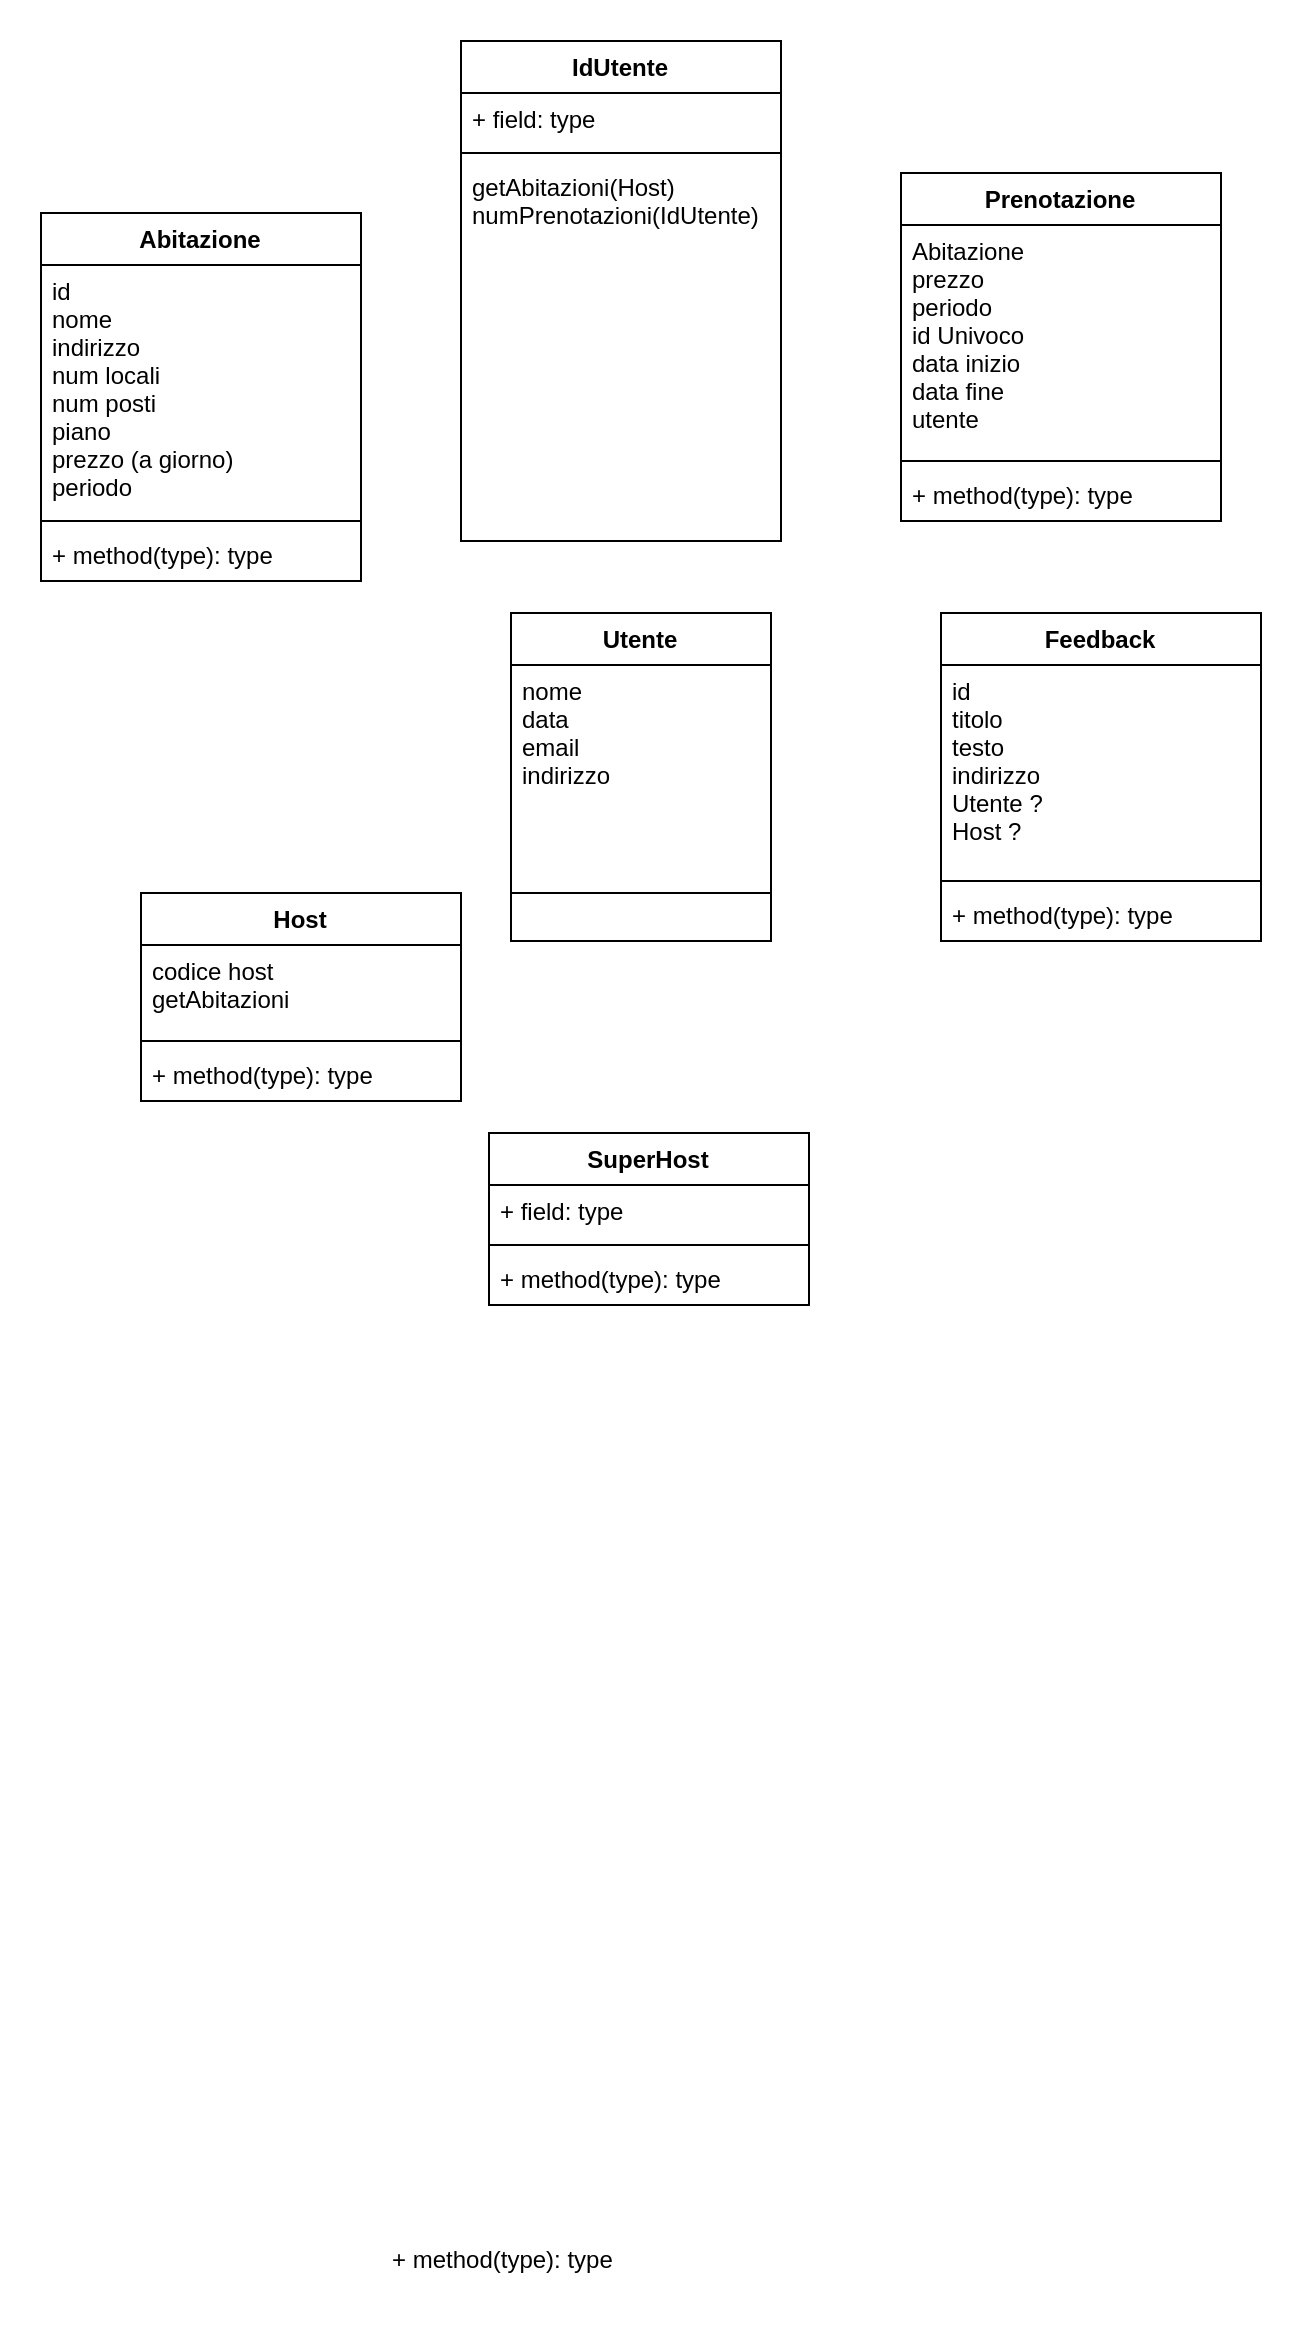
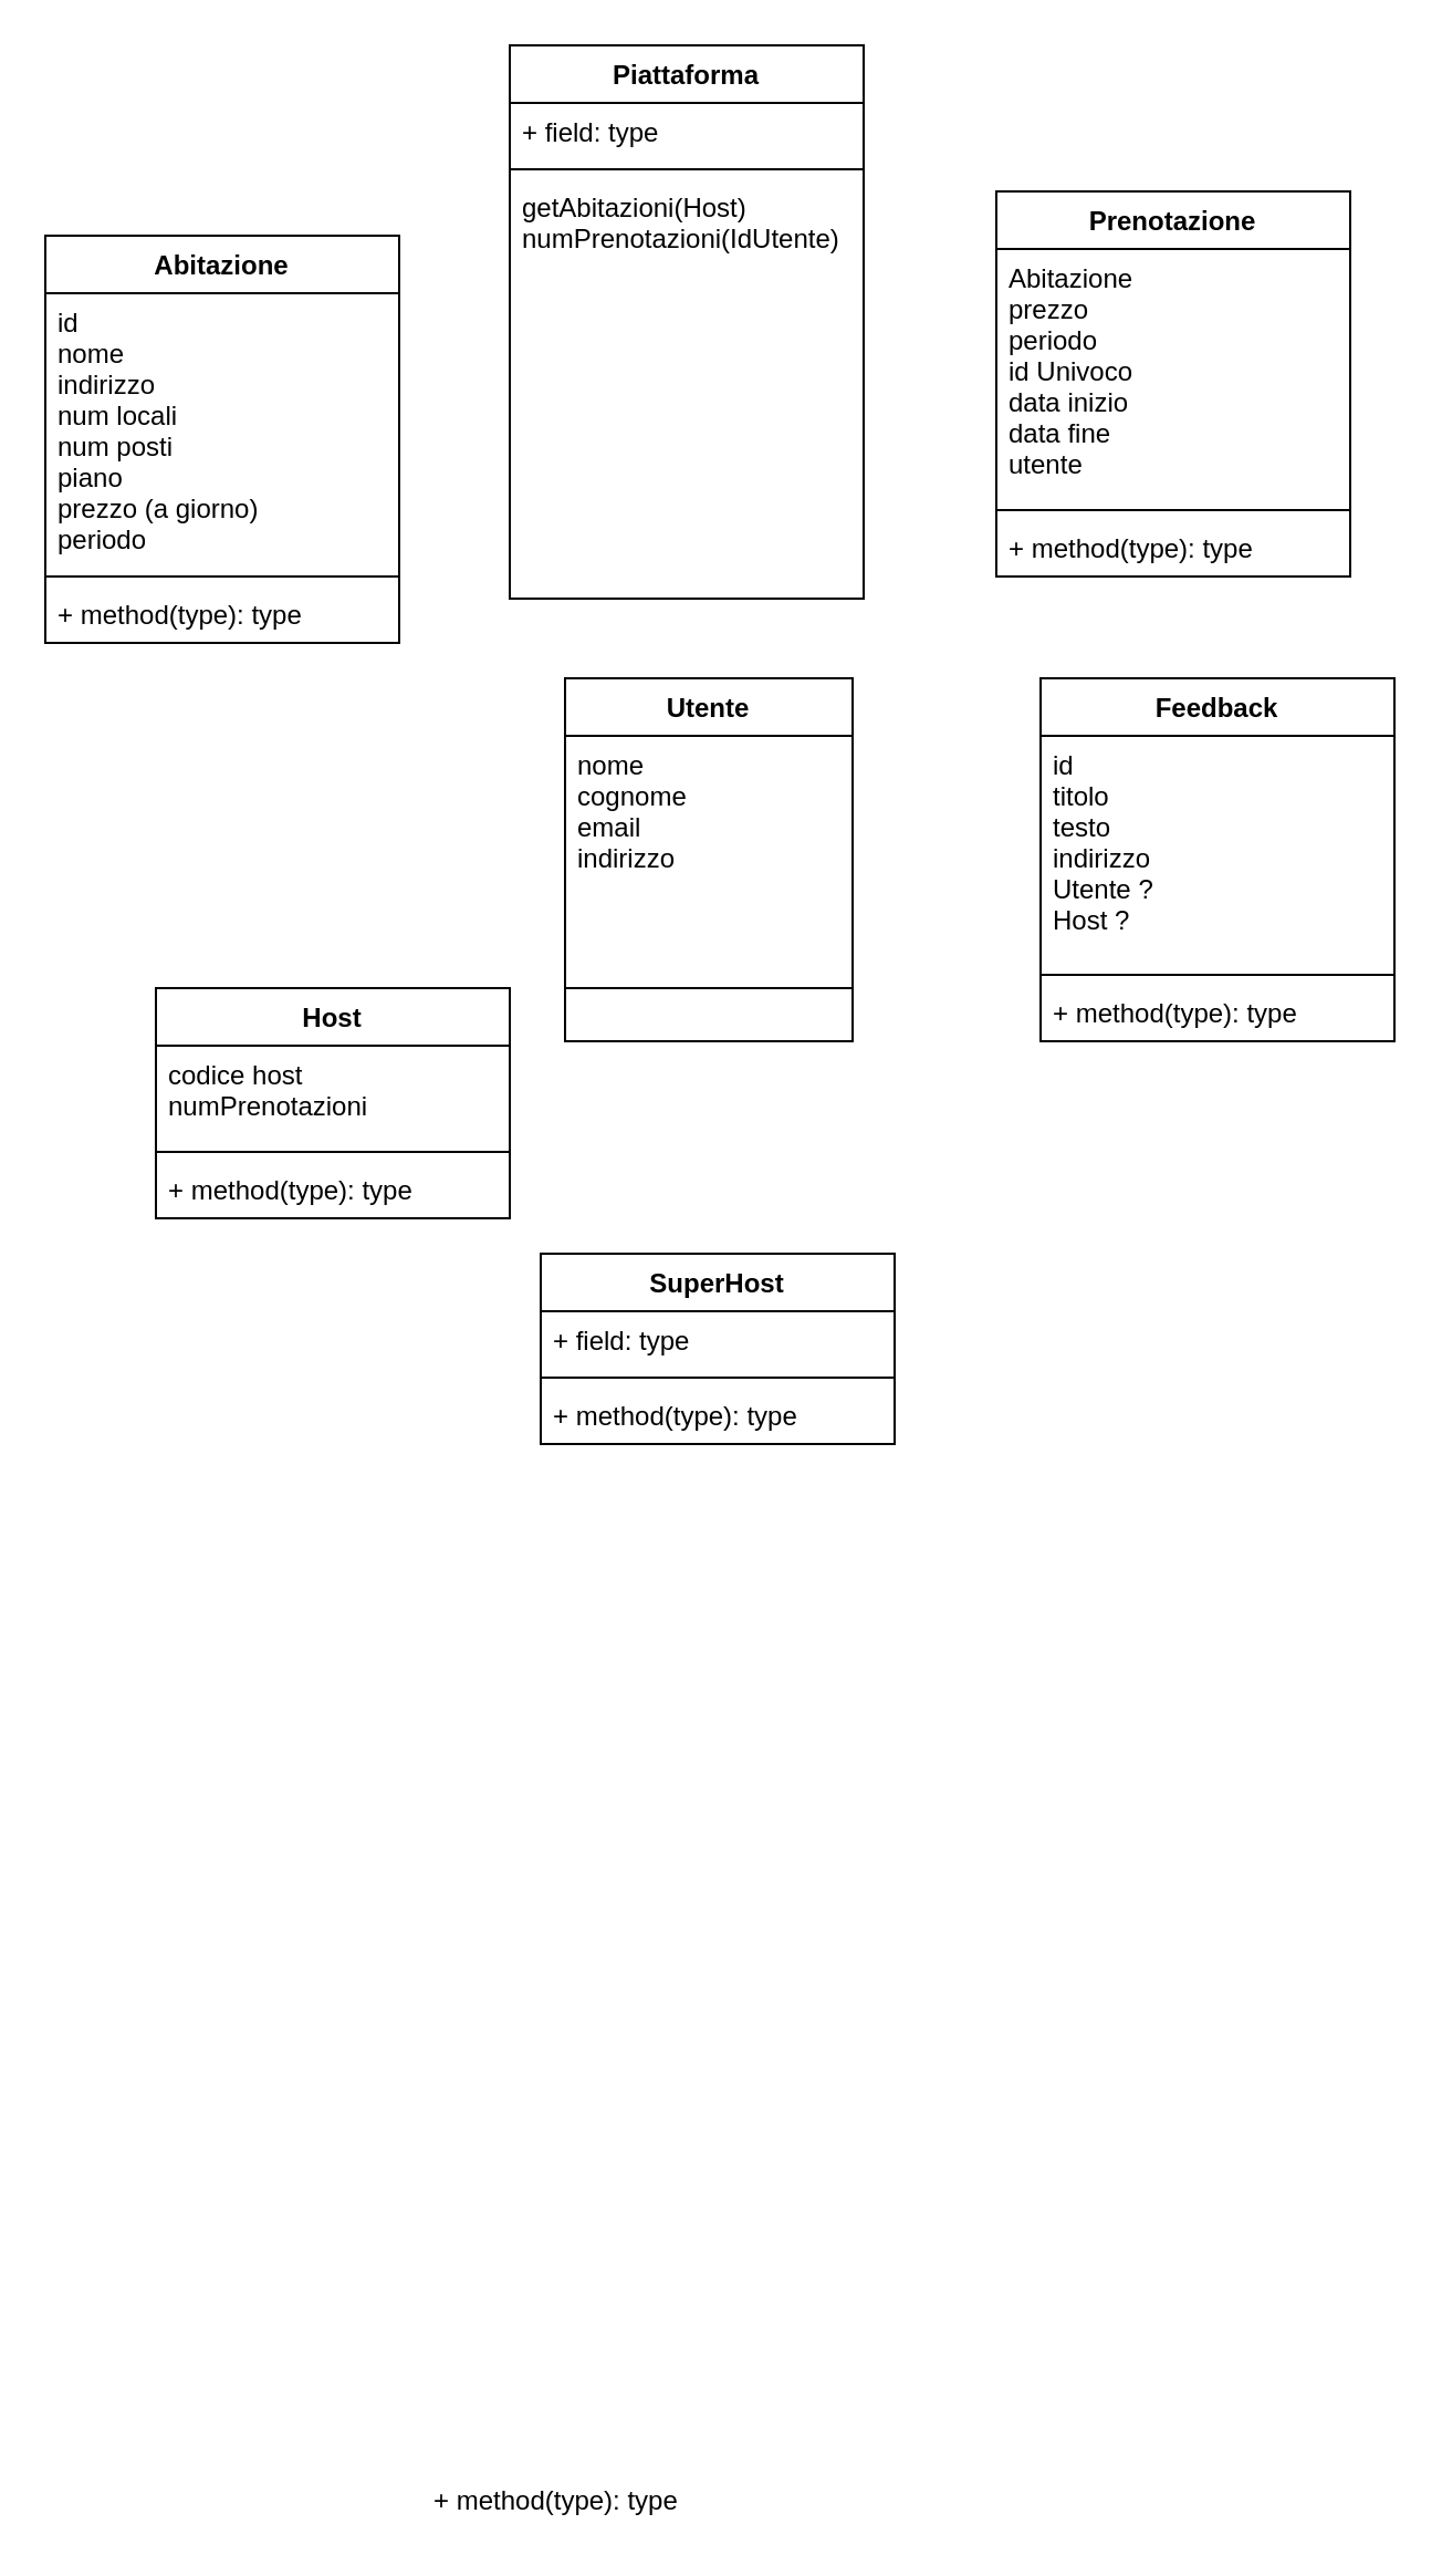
- <mxCell id="2" value="IdUtente" style="swimlane;fontStyle=1;align=center;verticalAlign=top;childLayout=stackLayout;horizontal=1;startSize=26;horizontalStack=0;resizeParent=1;resizeParentMax=0;resizeLast=0;collapsible=1;marginBottom=0;" vertex="1" parent="1"><mxGeometry x="230" y="20" width="160" height="250" as="geometry" /></mxCell>
+ <mxCell id="2" value="Piattaforma" style="swimlane;fontStyle=1;align=center;verticalAlign=top;childLayout=stackLayout;horizontal=1;startSize=26;horizontalStack=0;resizeParent=1;resizeParentMax=0;resizeLast=0;collapsible=1;marginBottom=0;" vertex="1" parent="1"><mxGeometry x="230" y="20" width="160" height="250" as="geometry" /></mxCell>
- <mxCell id="15" value="nome&#10;data&#10;email&#10;indirizzo" style="text;strokeColor=none;fillColor=none;align=left;verticalAlign=top;spacingLeft=4;spacingRight=4;overflow=hidden;rotatable=0;points=[[0,0.5],[1,0.5]];portConstraint=eastwest;" vertex="1" parent="14"><mxGeometry y="26" width="130" height="90" as="geometry" /></mxCell>
+ <mxCell id="15" value="nome&#10;cognome&#10;email&#10;indirizzo" style="text;strokeColor=none;fillColor=none;align=left;verticalAlign=top;spacingLeft=4;spacingRight=4;overflow=hidden;rotatable=0;points=[[0,0.5],[1,0.5]];portConstraint=eastwest;" vertex="1" parent="14"><mxGeometry y="26" width="130" height="90" as="geometry" /></mxCell>
- <mxCell id="19" value="codice host&#10;getAbitazioni" style="text;strokeColor=none;fillColor=none;align=left;verticalAlign=top;spacingLeft=4;spacingRight=4;overflow=hidden;rotatable=0;points=[[0,0.5],[1,0.5]];portConstraint=eastwest;" vertex="1" parent="18"><mxGeometry y="26" width="160" height="44" as="geometry" /></mxCell>
+ <mxCell id="19" value="codice host&#10;numPrenotazioni" style="text;strokeColor=none;fillColor=none;align=left;verticalAlign=top;spacingLeft=4;spacingRight=4;overflow=hidden;rotatable=0;points=[[0,0.5],[1,0.5]];portConstraint=eastwest;" vertex="1" parent="18"><mxGeometry y="26" width="160" height="44" as="geometry" /></mxCell>
